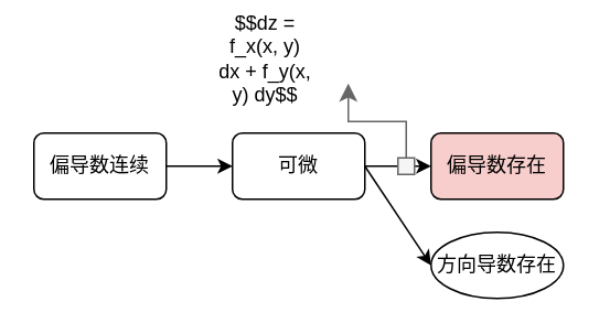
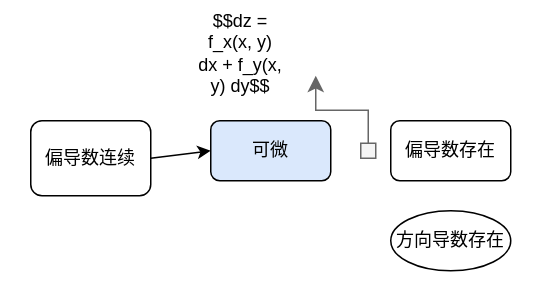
- <mxCell id="2" value="偏导数连续" style="rounded=1;whiteSpace=wrap;html=1;" vertex="1" parent="1"><mxGeometry x="20" y="80" width="80" height="40" as="geometry" /></mxCell>
+ <mxCell id="2" value="偏导数连续" style="rounded=1;whiteSpace=wrap;html=1;" vertex="1" parent="1"><mxGeometry x="20" y="80" width="80" height="50" as="geometry" /></mxCell>
- <mxCell id="6" value="可微" style="rounded=1;whiteSpace=wrap;html=1;" vertex="1" parent="1"><mxGeometry x="140" y="80" width="80" height="40" as="geometry" /></mxCell>
+ <mxCell id="6" value="可微" style="rounded=1;whiteSpace=wrap;html=1;fillColor=#dae8fc;" vertex="1" parent="1"><mxGeometry x="140" y="80" width="80" height="40" as="geometry" /></mxCell>
- <mxCell id="4" value="" style="edgeStyle=none;html=1;" edge="1" parent="1" source="6" target="7"><mxGeometry relative="1" as="geometry" /></mxCell>
- <mxCell id="7" value="偏导数存在" style="rounded=1;whiteSpace=wrap;html=1;fillColor=#f8cecc;" vertex="1" parent="1"><mxGeometry x="260" y="80" width="80" height="40" as="geometry" /></mxCell>
+ <mxCell id="7" value="偏导数存在" style="rounded=1;whiteSpace=wrap;html=1;" vertex="1" parent="1"><mxGeometry x="260" y="80" width="80" height="40" as="geometry" /></mxCell>
- <mxCell id="5" style="edgeStyle=none;html=1;exitX=1;exitY=0.5;exitDx=0;exitDy=0;entryX=0;entryY=0.5;entryDx=0;entryDy=0;" edge="1" parent="1" source="6" target="8"><mxGeometry relative="1" as="geometry" /></mxCell>
